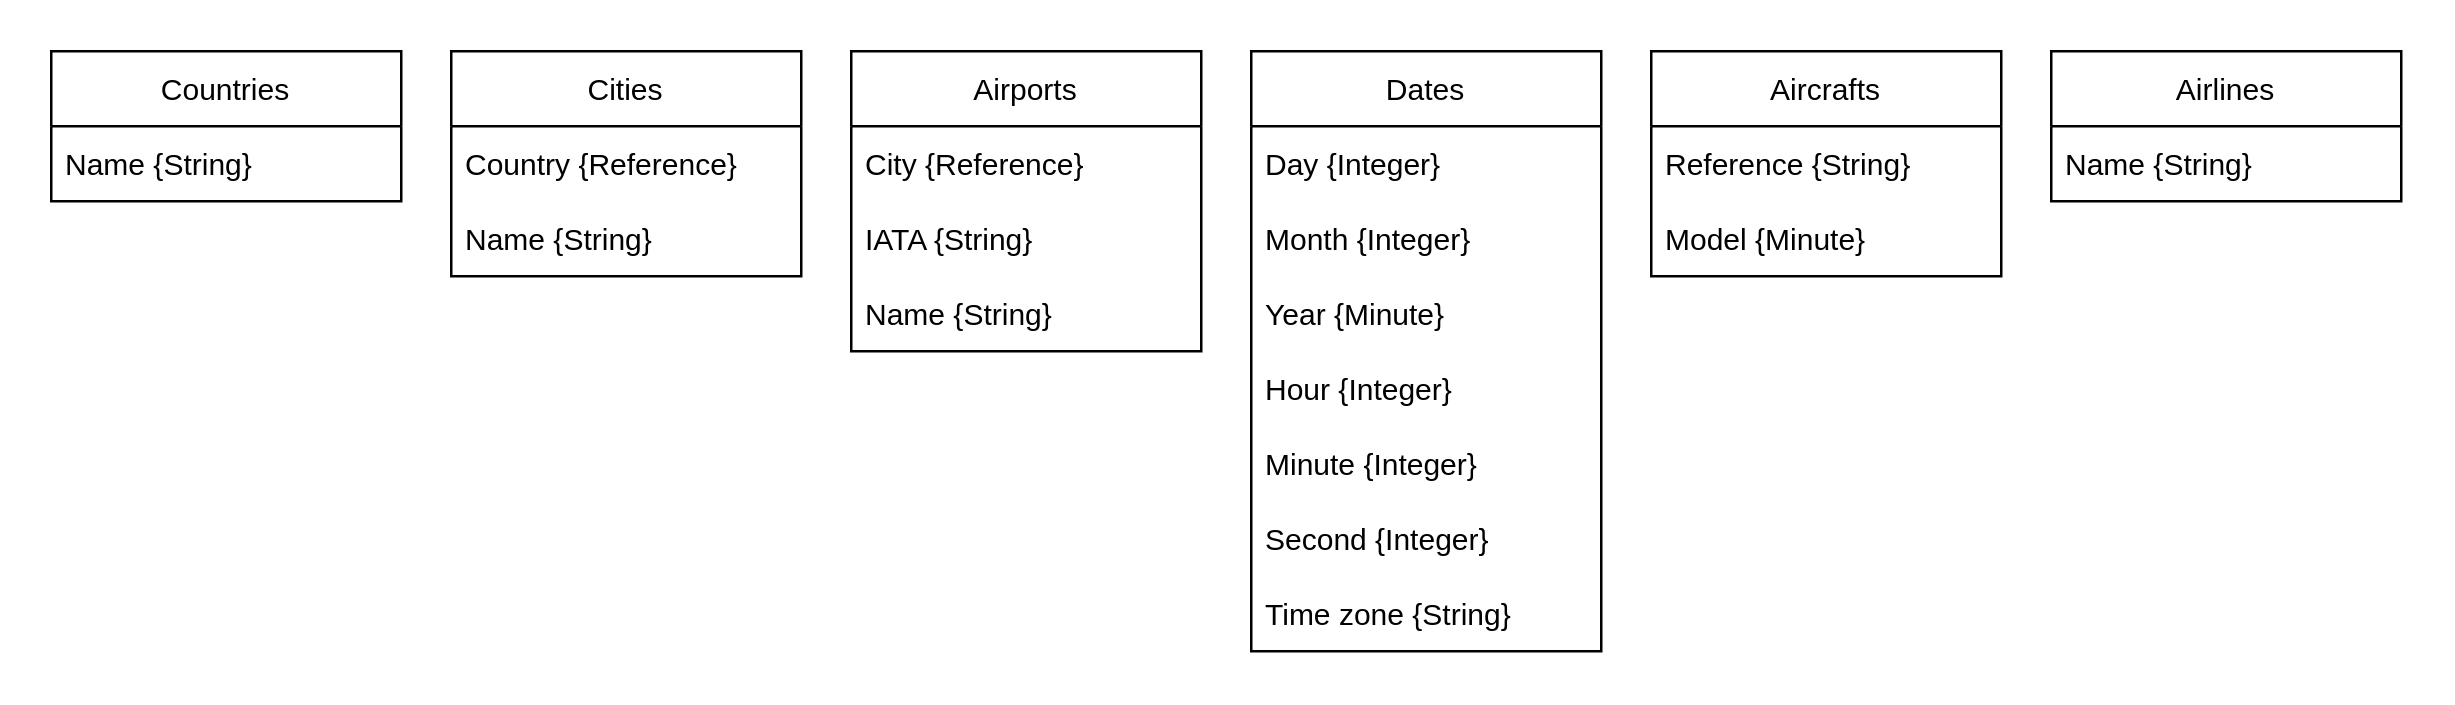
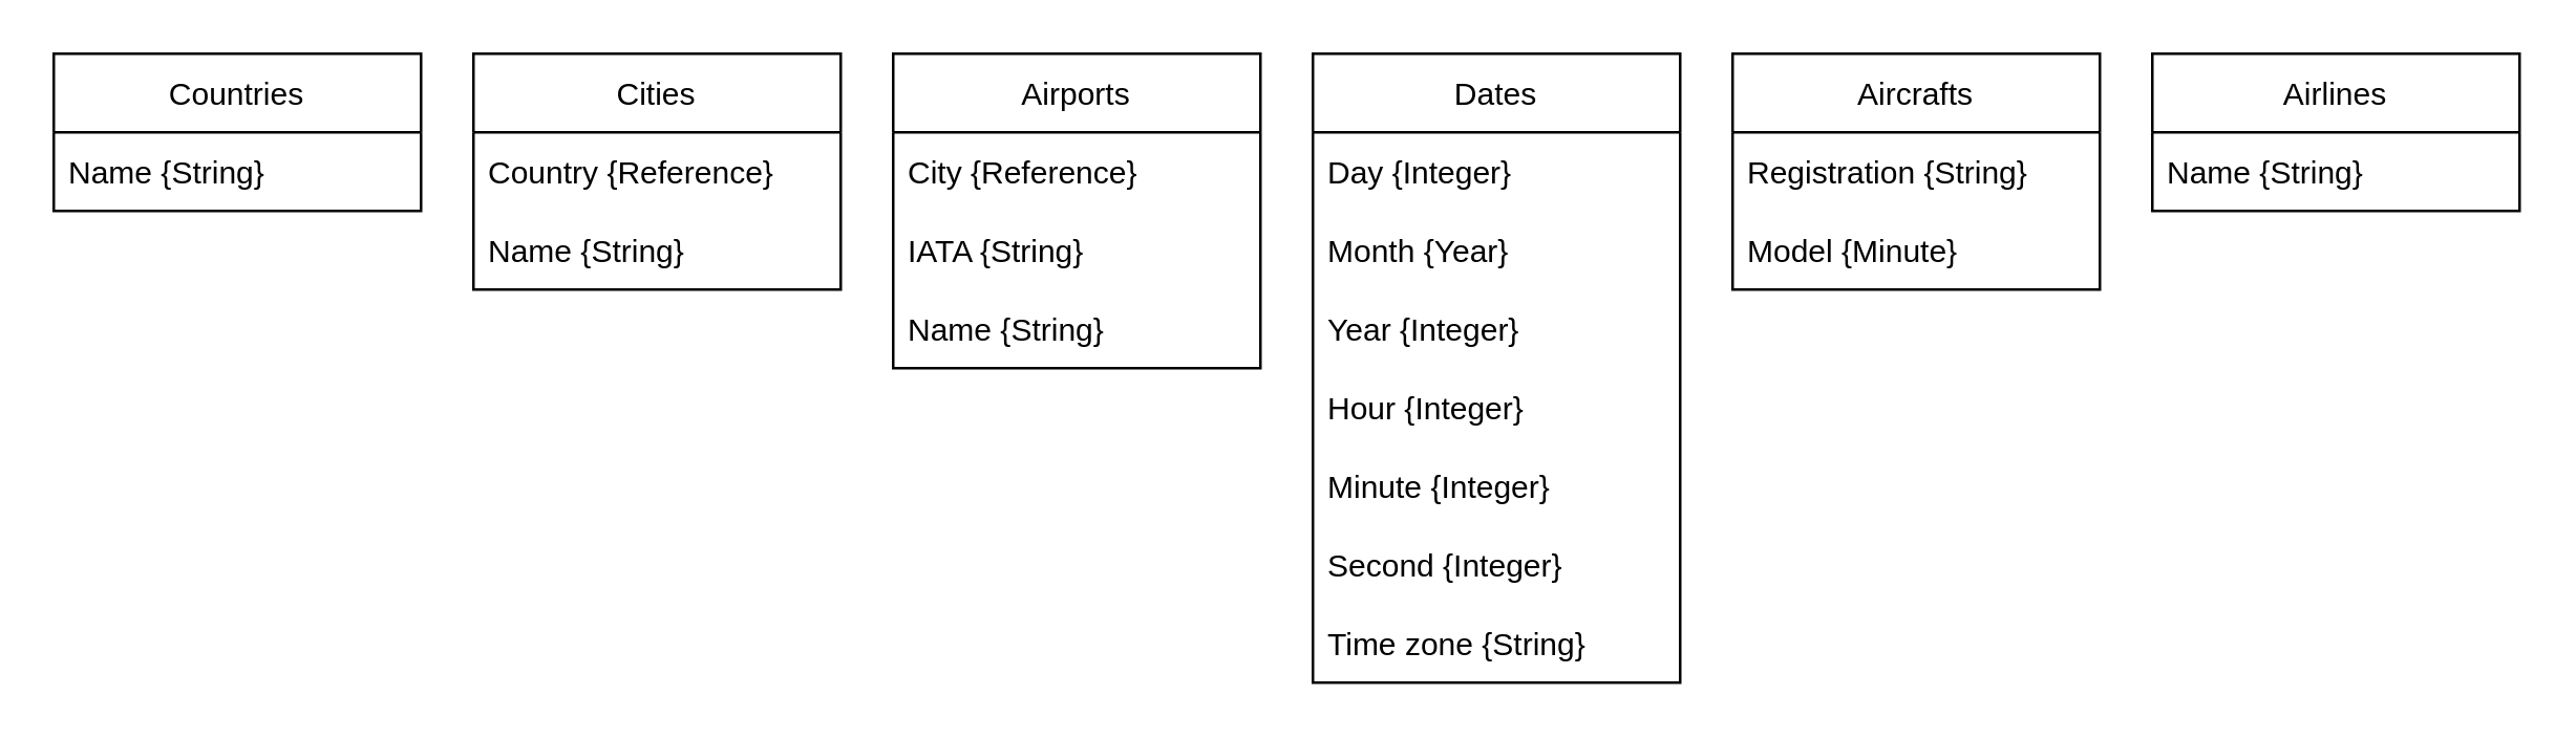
- <mxCell id="20" value="Reference {String}" style="text;strokeColor=none;fillColor=none;align=left;verticalAlign=middle;spacingLeft=4;spacingRight=4;overflow=hidden;points=[[0,0.5],[1,0.5]];portConstraint=eastwest;rotatable=0;" parent="19" vertex="1"><mxGeometry y="30" width="140" height="30" as="geometry" /></mxCell>
+ <mxCell id="20" value="Registration {String}" style="text;strokeColor=none;fillColor=none;align=left;verticalAlign=middle;spacingLeft=4;spacingRight=4;overflow=hidden;points=[[0,0.5],[1,0.5]];portConstraint=eastwest;rotatable=0;" parent="19" vertex="1"><mxGeometry y="30" width="140" height="30" as="geometry" /></mxCell>
- <mxCell id="13" value="Month {Integer}" style="text;strokeColor=none;fillColor=none;align=left;verticalAlign=middle;spacingLeft=4;spacingRight=4;overflow=hidden;points=[[0,0.5],[1,0.5]];portConstraint=eastwest;rotatable=0;" parent="11" vertex="1"><mxGeometry y="60" width="140" height="30" as="geometry" /></mxCell>
+ <mxCell id="13" value="Month {Year}" style="text;strokeColor=none;fillColor=none;align=left;verticalAlign=middle;spacingLeft=4;spacingRight=4;overflow=hidden;points=[[0,0.5],[1,0.5]];portConstraint=eastwest;rotatable=0;" parent="11" vertex="1"><mxGeometry y="60" width="140" height="30" as="geometry" /></mxCell>
- <mxCell id="14" value="Year {Minute}" style="text;strokeColor=none;fillColor=none;align=left;verticalAlign=middle;spacingLeft=4;spacingRight=4;overflow=hidden;points=[[0,0.5],[1,0.5]];portConstraint=eastwest;rotatable=0;" parent="11" vertex="1"><mxGeometry y="90" width="140" height="30" as="geometry" /></mxCell>
+ <mxCell id="14" value="Year {Integer}" style="text;strokeColor=none;fillColor=none;align=left;verticalAlign=middle;spacingLeft=4;spacingRight=4;overflow=hidden;points=[[0,0.5],[1,0.5]];portConstraint=eastwest;rotatable=0;" parent="11" vertex="1"><mxGeometry y="90" width="140" height="30" as="geometry" /></mxCell>
